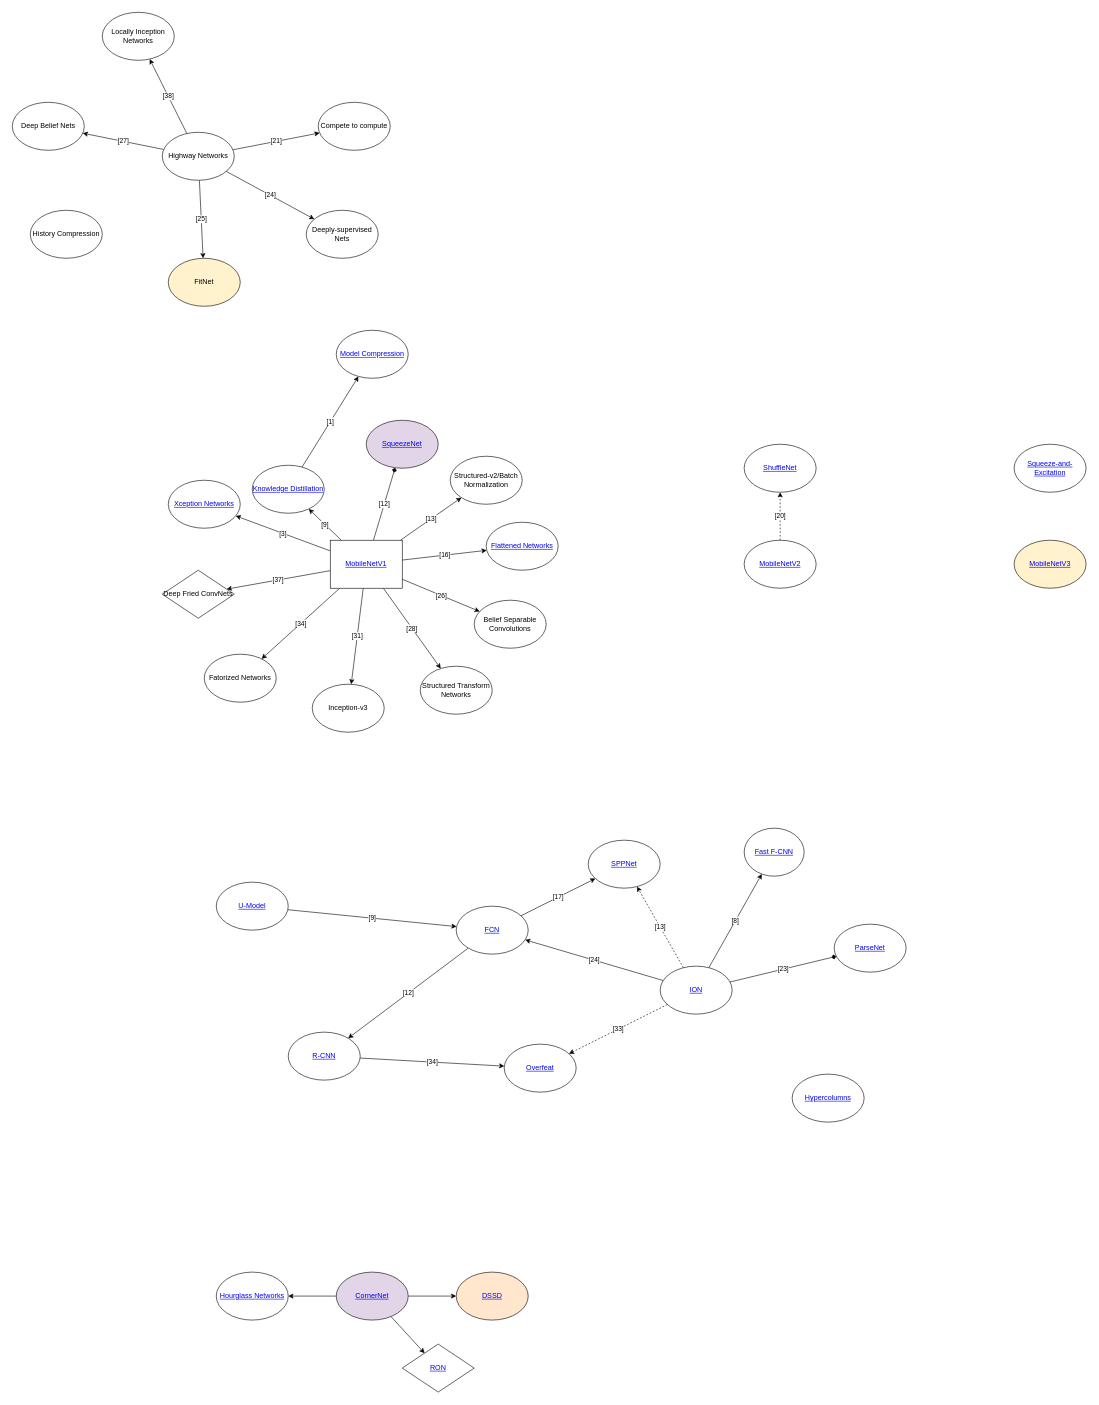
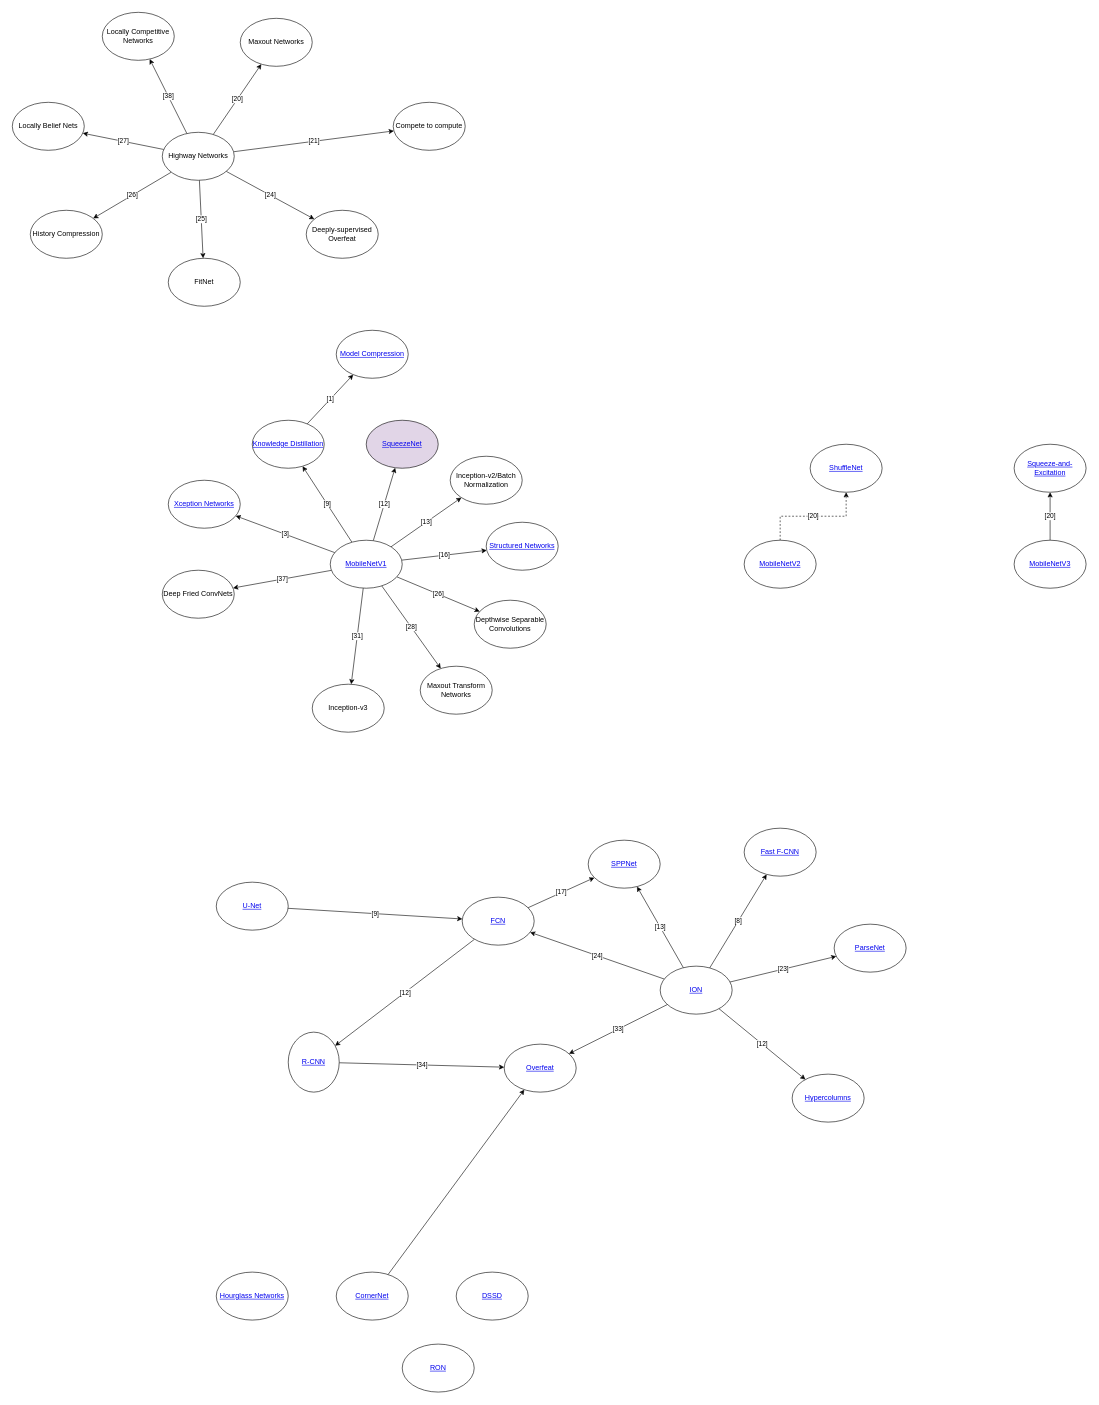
- <mxCell id="16" value="Locally Inception Networks" style="ellipse;whiteSpace=wrap;html=1;" parent="1" vertex="1"><mxGeometry x="170" y="20" width="120" height="80" as="geometry" /></mxCell>
+ <mxCell id="16" value="Locally Competitive Networks" style="ellipse;whiteSpace=wrap;html=1;" parent="1" vertex="1"><mxGeometry x="170" y="20" width="120" height="80" as="geometry" /></mxCell>
+ <mxCell id="10" value="Maxout Networks" style="ellipse;whiteSpace=wrap;html=1;" parent="1" vertex="1"><mxGeometry x="400" y="30" width="120" height="80" as="geometry" /></mxCell>
+ <mxCell id="2" value="[20]" style="rounded=0;orthogonalLoop=1;jettySize=auto;html=1;" parent="1" source="9" target="10" edge="1"><mxGeometry relative="1" as="geometry" /></mxCell>
- <mxCell id="15" value="Deep Belief Nets" style="ellipse;whiteSpace=wrap;html=1;" parent="1" vertex="1"><mxGeometry x="20" y="170" width="120" height="80" as="geometry" /></mxCell>
+ <mxCell id="15" value="Locally Belief Nets" style="ellipse;whiteSpace=wrap;html=1;" parent="1" vertex="1"><mxGeometry x="20" y="170" width="120" height="80" as="geometry" /></mxCell>
- <mxCell id="11" value="Compete to compute" style="ellipse;whiteSpace=wrap;html=1;" parent="1" vertex="1"><mxGeometry x="530" y="170" width="120" height="80" as="geometry" /></mxCell>
+ <mxCell id="11" value="Compete to compute" style="ellipse;whiteSpace=wrap;html=1;" parent="1" vertex="1"><mxGeometry x="655" y="170" width="120" height="80" as="geometry" /></mxCell>
+ <mxCell id="6" value="[26]" style="edgeStyle=none;rounded=0;orthogonalLoop=1;jettySize=auto;html=1;" parent="1" source="9" target="14" edge="1"><mxGeometry relative="1" as="geometry" /></mxCell>
- <mxCell id="12" value="Deeply-supervised Nets" style="ellipse;whiteSpace=wrap;html=1;" parent="1" vertex="1"><mxGeometry x="510" y="350" width="120" height="80" as="geometry" /></mxCell>
+ <mxCell id="12" value="Deeply-supervised Overfeat" style="ellipse;whiteSpace=wrap;html=1;" parent="1" vertex="1"><mxGeometry x="510" y="350" width="120" height="80" as="geometry" /></mxCell>
- <mxCell id="13" value="FitNet" style="ellipse;whiteSpace=wrap;html=1;fillColor=#fff2cc;" parent="1" vertex="1"><mxGeometry x="280" y="430" width="120" height="80" as="geometry" /></mxCell>
+ <mxCell id="13" value="FitNet" style="ellipse;whiteSpace=wrap;html=1;" parent="1" vertex="1"><mxGeometry x="280" y="430" width="120" height="80" as="geometry" /></mxCell>
- <mxCell id="41" value="&lt;a href=&quot;https://arxiv.org/abs/1707.011&quot;&gt;ShuffleNet&lt;/a&gt;" style="ellipse;whiteSpace=wrap;html=1;" parent="1" vertex="1"><mxGeometry x="1240" y="740" width="120" height="80" as="geometry" /></mxCell>
+ <mxCell id="41" value="&lt;a href=&quot;https://arxiv.org/abs/1707.011&quot;&gt;ShuffleNet&lt;/a&gt;" style="ellipse;whiteSpace=wrap;html=1;" parent="1" vertex="1"><mxGeometry x="1350" y="740" width="120" height="80" as="geometry" /></mxCell>
- <mxCell id="22" value="[12]" style="edgeStyle=none;rounded=0;orthogonalLoop=1;jettySize=auto;html=1;endArrow=diamond;" parent="1" source="27" target="33" edge="1"><mxGeometry relative="1" as="geometry" /></mxCell>
+ <mxCell id="22" value="[12]" style="edgeStyle=none;rounded=0;orthogonalLoop=1;jettySize=auto;html=1;" parent="1" source="27" target="33" edge="1"><mxGeometry relative="1" as="geometry" /></mxCell>
- <mxCell id="29" value="Structured-v2/Batch Normalization" style="ellipse;whiteSpace=wrap;html=1;" parent="1" vertex="1"><mxGeometry x="750" y="760" width="120" height="80" as="geometry" /></mxCell>
+ <mxCell id="29" value="Inception-v2/Batch Normalization" style="ellipse;whiteSpace=wrap;html=1;" parent="1" vertex="1"><mxGeometry x="750" y="760" width="120" height="80" as="geometry" /></mxCell>
- <mxCell id="37" value="&lt;a href=&quot;https://arxiv.org/abs/1503.025&quot;&gt;Knowledge Distillation&lt;/a&gt;" style="ellipse;whiteSpace=wrap;html=1;" parent="1" vertex="1"><mxGeometry x="420" y="775" width="120" height="80" as="geometry" /></mxCell>
+ <mxCell id="37" value="&lt;a href=&quot;https://arxiv.org/abs/1503.025&quot;&gt;Knowledge Distillation&lt;/a&gt;" style="ellipse;whiteSpace=wrap;html=1;" parent="1" vertex="1"><mxGeometry x="420" y="700" width="120" height="80" as="geometry" /></mxCell>
+ <mxCell id="69" value="[20]" style="edgeStyle=none;rounded=0;orthogonalLoop=1;jettySize=auto;html=1;" edge="1" parent="1" source="70" target="71"><mxGeometry relative="1" as="geometry" /></mxCell>
- <mxCell id="30" value="&lt;a href=&quot;https://arxiv.org/abs/1412.547&quot;&gt;Flattened Networks&lt;/a&gt;" style="ellipse;whiteSpace=wrap;html=1;" parent="1" vertex="1"><mxGeometry x="810" y="870" width="120" height="80" as="geometry" /></mxCell>
+ <mxCell id="30" value="&lt;a href=&quot;https://arxiv.org/abs/1412.547&quot;&gt;Structured Networks&lt;/a&gt;" style="ellipse;whiteSpace=wrap;html=1;" parent="1" vertex="1"><mxGeometry x="810" y="870" width="120" height="80" as="geometry" /></mxCell>
- <mxCell id="27" value="&lt;a href=&quot;https://arxiv.org/abs/1704.049&quot;&gt;MobileNetV1&lt;/a&gt;" style="whiteSpace=wrap;html=1;rounded=0;" parent="1" vertex="1"><mxGeometry x="550" y="900" width="120" height="80" as="geometry" /></mxCell>
+ <mxCell id="27" value="&lt;a href=&quot;https://arxiv.org/abs/1704.049&quot;&gt;MobileNetV1&lt;/a&gt;" style="ellipse;whiteSpace=wrap;html=1;" parent="1" vertex="1"><mxGeometry x="550" y="900" width="120" height="80" as="geometry" /></mxCell>
- <mxCell id="70" value="&lt;a href=&quot;https://arxiv.org/abs/1905.022&quot;&gt;MobileNetV3&lt;/a&gt;" style="ellipse;whiteSpace=wrap;html=1;fillColor=#fff2cc;" vertex="1" parent="1"><mxGeometry x="1690" y="900" width="120" height="80" as="geometry" /></mxCell>
+ <mxCell id="70" value="&lt;a href=&quot;https://arxiv.org/abs/1905.022&quot;&gt;MobileNetV3&lt;/a&gt;" style="ellipse;whiteSpace=wrap;html=1;" vertex="1" parent="1"><mxGeometry x="1690" y="900" width="120" height="80" as="geometry" /></mxCell>
- <mxCell id="35" value="Deep Fried ConvNets" style="rhombus;whiteSpace=wrap;html=1;" parent="1" vertex="1"><mxGeometry x="270" y="950" width="120" height="80" as="geometry" /></mxCell>
+ <mxCell id="35" value="Deep Fried ConvNets" style="ellipse;whiteSpace=wrap;html=1;" parent="1" vertex="1"><mxGeometry x="270" y="950" width="120" height="80" as="geometry" /></mxCell>
- <mxCell id="20" value="[34]" style="edgeStyle=none;rounded=0;orthogonalLoop=1;jettySize=auto;html=1;" parent="1" source="27" target="31" edge="1"><mxGeometry relative="1" as="geometry" /></mxCell>
- <mxCell id="28" value="Belief Separable Convolutions" style="ellipse;whiteSpace=wrap;html=1;" parent="1" vertex="1"><mxGeometry x="790" y="1000" width="120" height="80" as="geometry" /></mxCell>
+ <mxCell id="28" value="Depthwise Separable Convolutions" style="ellipse;whiteSpace=wrap;html=1;" parent="1" vertex="1"><mxGeometry x="790" y="1000" width="120" height="80" as="geometry" /></mxCell>
- <mxCell id="31" value="Fatorized Networks" style="ellipse;whiteSpace=wrap;html=1;" parent="1" vertex="1"><mxGeometry x="340" y="1090" width="120" height="80" as="geometry" /></mxCell>
- <mxCell id="34" value="Structured Transform Networks" style="ellipse;whiteSpace=wrap;html=1;" parent="1" vertex="1"><mxGeometry x="700" y="1110" width="120" height="80" as="geometry" /></mxCell>
+ <mxCell id="34" value="Maxout Transform Networks" style="ellipse;whiteSpace=wrap;html=1;" parent="1" vertex="1"><mxGeometry x="700" y="1110" width="120" height="80" as="geometry" /></mxCell>
- <mxCell id="59" value="&lt;a href=&quot;https://arxiv.org/abs/1504.081&quot;&gt;Fast F-CNN&lt;/a&gt;" style="ellipse;whiteSpace=wrap;html=1;" parent="1" vertex="1"><mxGeometry x="1240" y="1380" width="100" height="80" as="geometry" /></mxCell>
+ <mxCell id="59" value="&lt;a href=&quot;https://arxiv.org/abs/1504.081&quot;&gt;Fast F-CNN&lt;/a&gt;" style="ellipse;whiteSpace=wrap;html=1;" parent="1" vertex="1"><mxGeometry x="1240" y="1380" width="120" height="80" as="geometry" /></mxCell>
- <mxCell id="43" value="&lt;a href=&quot;https://arxiv.org/abs/1505.046&quot;&gt;U-Model&lt;/a&gt;" style="ellipse;whiteSpace=wrap;html=1;" parent="1" vertex="1"><mxGeometry x="360" y="1470" width="120" height="80" as="geometry" /></mxCell>
+ <mxCell id="43" value="&lt;a href=&quot;https://arxiv.org/abs/1505.046&quot;&gt;U-Net&lt;/a&gt;" style="ellipse;whiteSpace=wrap;html=1;" parent="1" vertex="1"><mxGeometry x="360" y="1470" width="120" height="80" as="geometry" /></mxCell>
- <mxCell id="52" value="[13]" style="edgeStyle=none;rounded=0;orthogonalLoop=1;jettySize=auto;html=1;dashed=1;" parent="1" source="58" target="49" edge="1"><mxGeometry relative="1" as="geometry" /></mxCell>
+ <mxCell id="52" value="[13]" style="edgeStyle=none;rounded=0;orthogonalLoop=1;jettySize=auto;html=1;" parent="1" source="58" target="49" edge="1"><mxGeometry relative="1" as="geometry" /></mxCell>
- <mxCell id="46" value="&lt;a href=&quot;https://arxiv.org/abs/1411.404&quot;&gt;FCN&lt;/a&gt;" style="ellipse;whiteSpace=wrap;html=1;" parent="1" vertex="1"><mxGeometry x="760" y="1510" width="120" height="80" as="geometry" /></mxCell>
+ <mxCell id="46" value="&lt;a href=&quot;https://arxiv.org/abs/1411.404&quot;&gt;FCN&lt;/a&gt;" style="ellipse;whiteSpace=wrap;html=1;" parent="1" vertex="1"><mxGeometry x="770" y="1495" width="120" height="80" as="geometry" /></mxCell>
- <mxCell id="55" value="[23]" style="edgeStyle=none;rounded=0;orthogonalLoop=1;jettySize=auto;html=1;endArrow=diamond;" parent="1" source="58" target="60" edge="1"><mxGeometry relative="1" as="geometry" /></mxCell>
+ <mxCell id="55" value="[23]" style="edgeStyle=none;rounded=0;orthogonalLoop=1;jettySize=auto;html=1;" parent="1" source="58" target="60" edge="1"><mxGeometry relative="1" as="geometry" /></mxCell>
- <mxCell id="54" value="[33]" style="edgeStyle=none;rounded=0;orthogonalLoop=1;jettySize=auto;html=1;dashed=1;" parent="1" source="58" target="50" edge="1"><mxGeometry relative="1" as="geometry" /></mxCell>
+ <mxCell id="54" value="[33]" style="edgeStyle=none;rounded=0;orthogonalLoop=1;jettySize=auto;html=1;" parent="1" source="58" target="50" edge="1"><mxGeometry relative="1" as="geometry" /></mxCell>
+ <mxCell id="57" value="[12]" style="edgeStyle=none;rounded=0;orthogonalLoop=1;jettySize=auto;html=1;" parent="1" source="58" target="61" edge="1"><mxGeometry relative="1" as="geometry" /></mxCell>
- <mxCell id="48" value="&lt;a href=&quot;https://arxiv.org/abs/1311.252&quot;&gt;R-CNN&lt;/a&gt;" style="ellipse;whiteSpace=wrap;html=1;" parent="1" vertex="1"><mxGeometry x="480" y="1720" width="120" height="80" as="geometry" /></mxCell>
+ <mxCell id="48" value="&lt;a href=&quot;https://arxiv.org/abs/1311.252&quot;&gt;R-CNN&lt;/a&gt;" style="ellipse;whiteSpace=wrap;html=1;" parent="1" vertex="1"><mxGeometry x="480" y="1720" width="85" height="100" as="geometry" /></mxCell>
- <mxCell id="64" value="" style="edgeStyle=none;rounded=0;orthogonalLoop=1;jettySize=auto;html=1;" edge="1" parent="1" source="65" target="68"><mxGeometry relative="1" as="geometry" /></mxCell>
- <mxCell id="65" value="&lt;a href=&quot;https://arxiv.org/abs/1808.012&quot;&gt;CornerNet&lt;/a&gt;" style="ellipse;whiteSpace=wrap;html=1;fillColor=#e1d5e7;" vertex="1" parent="1"><mxGeometry x="560" y="2120" width="120" height="80" as="geometry" /></mxCell>
+ <mxCell id="65" value="&lt;a href=&quot;https://arxiv.org/abs/1808.012&quot;&gt;CornerNet&lt;/a&gt;" style="ellipse;whiteSpace=wrap;html=1;" vertex="1" parent="1"><mxGeometry x="560" y="2120" width="120" height="80" as="geometry" /></mxCell>
- <mxCell id="62" value="" style="rounded=0;orthogonalLoop=1;jettySize=auto;html=1;" edge="1" parent="1" source="65" target="66"><mxGeometry relative="1" as="geometry" /></mxCell>
+ <mxCell id="62" value="" style="rounded=0;orthogonalLoop=1;jettySize=auto;html=1;" edge="1" parent="1" source="65" target="50"><mxGeometry relative="1" as="geometry" /></mxCell>
- <mxCell id="66" value="&lt;a href=&quot;https://arxiv.org/abs/1701.067&quot;&gt;DSSD&lt;/a&gt;" style="ellipse;whiteSpace=wrap;html=1;fillColor=#ffe6cc;" vertex="1" parent="1"><mxGeometry x="760" y="2120" width="120" height="80" as="geometry" /></mxCell>
+ <mxCell id="66" value="&lt;a href=&quot;https://arxiv.org/abs/1701.067&quot;&gt;DSSD&lt;/a&gt;" style="ellipse;whiteSpace=wrap;html=1;" vertex="1" parent="1"><mxGeometry x="760" y="2120" width="120" height="80" as="geometry" /></mxCell>
- <mxCell id="63" value="" style="rounded=0;orthogonalLoop=1;jettySize=auto;html=1;" edge="1" parent="1" source="65" target="67"><mxGeometry relative="1" as="geometry" /></mxCell>
- <mxCell id="67" value="&lt;a href=&quot;https://arxiv.org/abs/1707.017&quot;&gt;RON&lt;/a&gt;" style="rhombus;whiteSpace=wrap;html=1;" vertex="1" parent="1"><mxGeometry x="670" y="2240" width="120" height="80" as="geometry" /></mxCell>
+ <mxCell id="67" value="&lt;a href=&quot;https://arxiv.org/abs/1707.017&quot;&gt;RON&lt;/a&gt;" style="ellipse;whiteSpace=wrap;html=1;" vertex="1" parent="1"><mxGeometry x="670" y="2240" width="120" height="80" as="geometry" /></mxCell>
